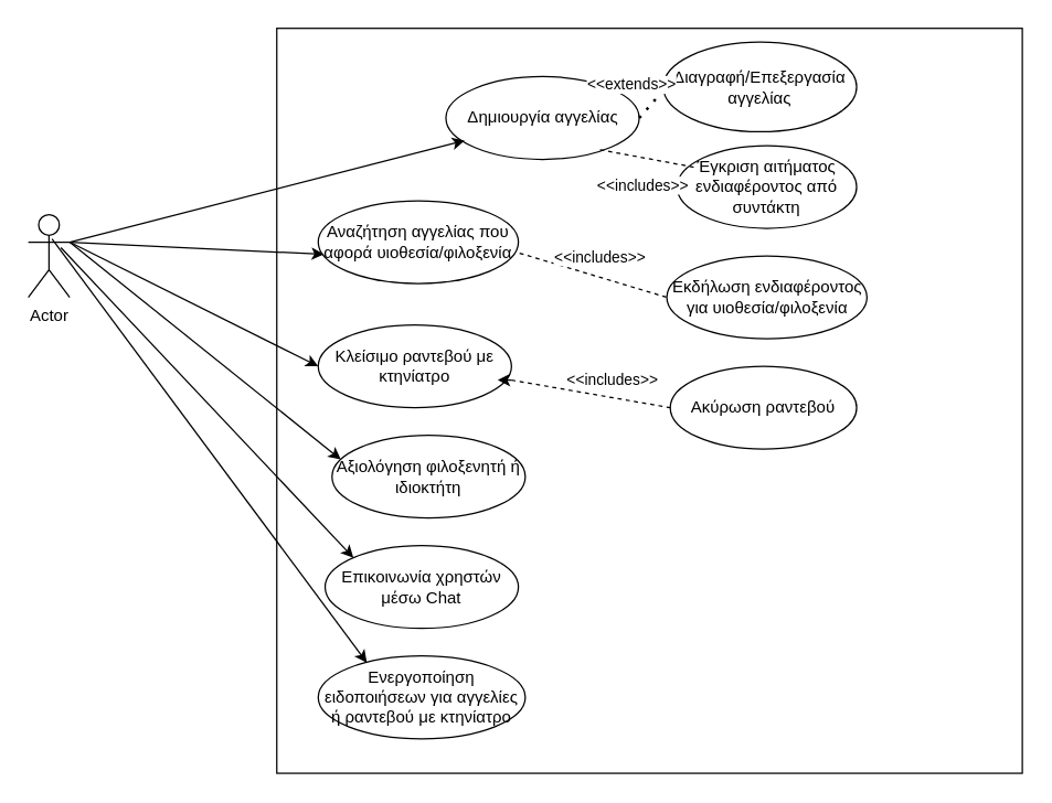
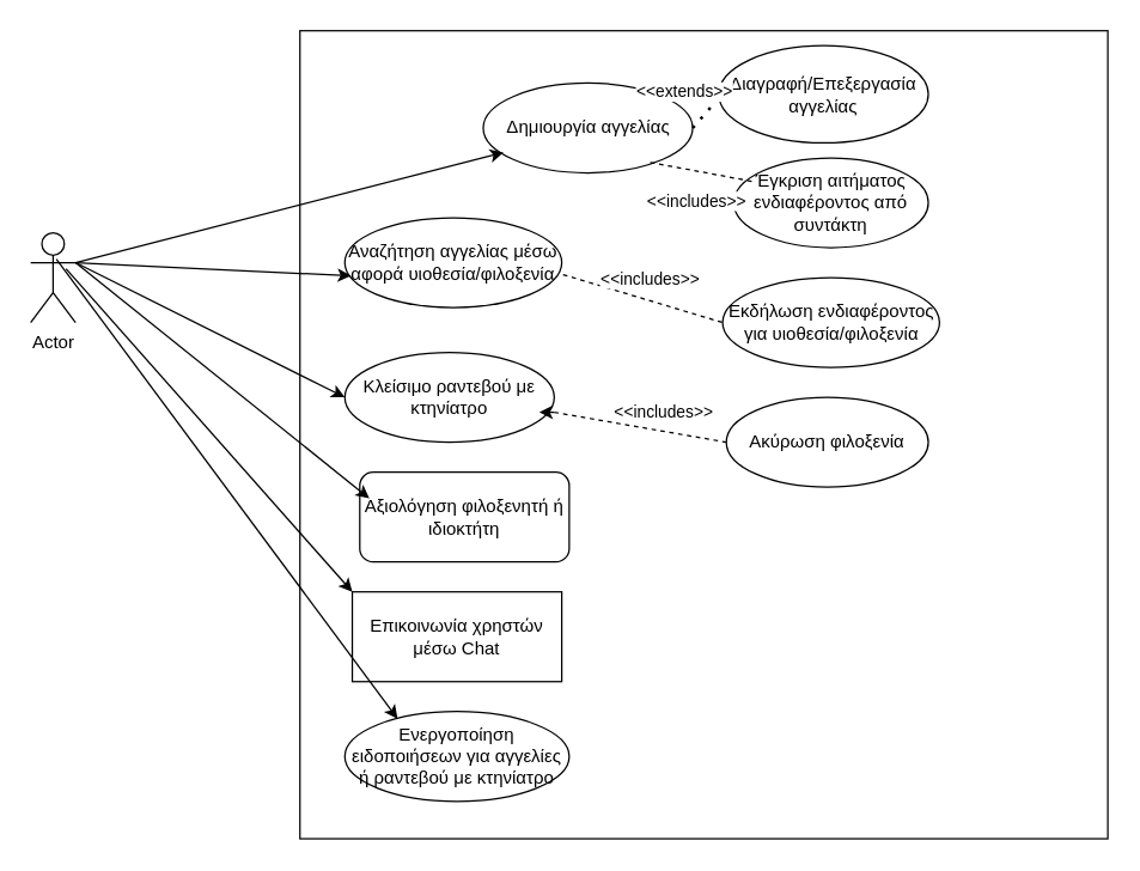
- <mxCell id="9" value="Αναζήτηση αγγελίας που αφορά υιοθεσία/φιλοξενία" style="ellipse;whiteSpace=wrap;html=1;fillColor=none;" vertex="1" parent="1"><mxGeometry x="230" y="145" width="145" height="60" as="geometry" /></mxCell>
+ <mxCell id="9" value="Αναζήτηση αγγελίας μέσω αφορά υιοθεσία/φιλοξενία" style="ellipse;whiteSpace=wrap;html=1;fillColor=none;" vertex="1" parent="1"><mxGeometry x="230" y="145" width="145" height="60" as="geometry" /></mxCell>
- <mxCell id="15" value="Ακύρωση ραντεβού" style="ellipse;whiteSpace=wrap;html=1;fillColor=none;" vertex="1" parent="1"><mxGeometry x="485" y="265" width="135" height="60" as="geometry" /></mxCell>
+ <mxCell id="15" value="Ακύρωση φιλοξενία" style="ellipse;whiteSpace=wrap;html=1;fillColor=none;" vertex="1" parent="1"><mxGeometry x="485" y="265" width="135" height="60" as="geometry" /></mxCell>
- <mxCell id="19" value="Αξιολόγηση φιλοξενητή ή ιδιοκτήτη" style="ellipse;whiteSpace=wrap;html=1;fillColor=none;" vertex="1" parent="1"><mxGeometry x="240" y="315" width="140" height="60" as="geometry" /></mxCell>
+ <mxCell id="19" value="Αξιολόγηση φιλοξενητή ή ιδιοκτήτη" style="whiteSpace=wrap;html=1;fillColor=none;rounded=1;" vertex="1" parent="1"><mxGeometry x="240" y="315" width="140" height="60" as="geometry" /></mxCell>
- <mxCell id="20" value="Επικοινωνία χρηστών μέσω Chat" style="ellipse;whiteSpace=wrap;html=1;fillColor=none;" vertex="1" parent="1"><mxGeometry x="235" y="395" width="140" height="60" as="geometry" /></mxCell>
+ <mxCell id="20" value="Επικοινωνία χρηστών μέσω Chat" style="whiteSpace=wrap;html=1;fillColor=none;rounded=0;" vertex="1" parent="1"><mxGeometry x="235" y="395" width="140" height="60" as="geometry" /></mxCell>
